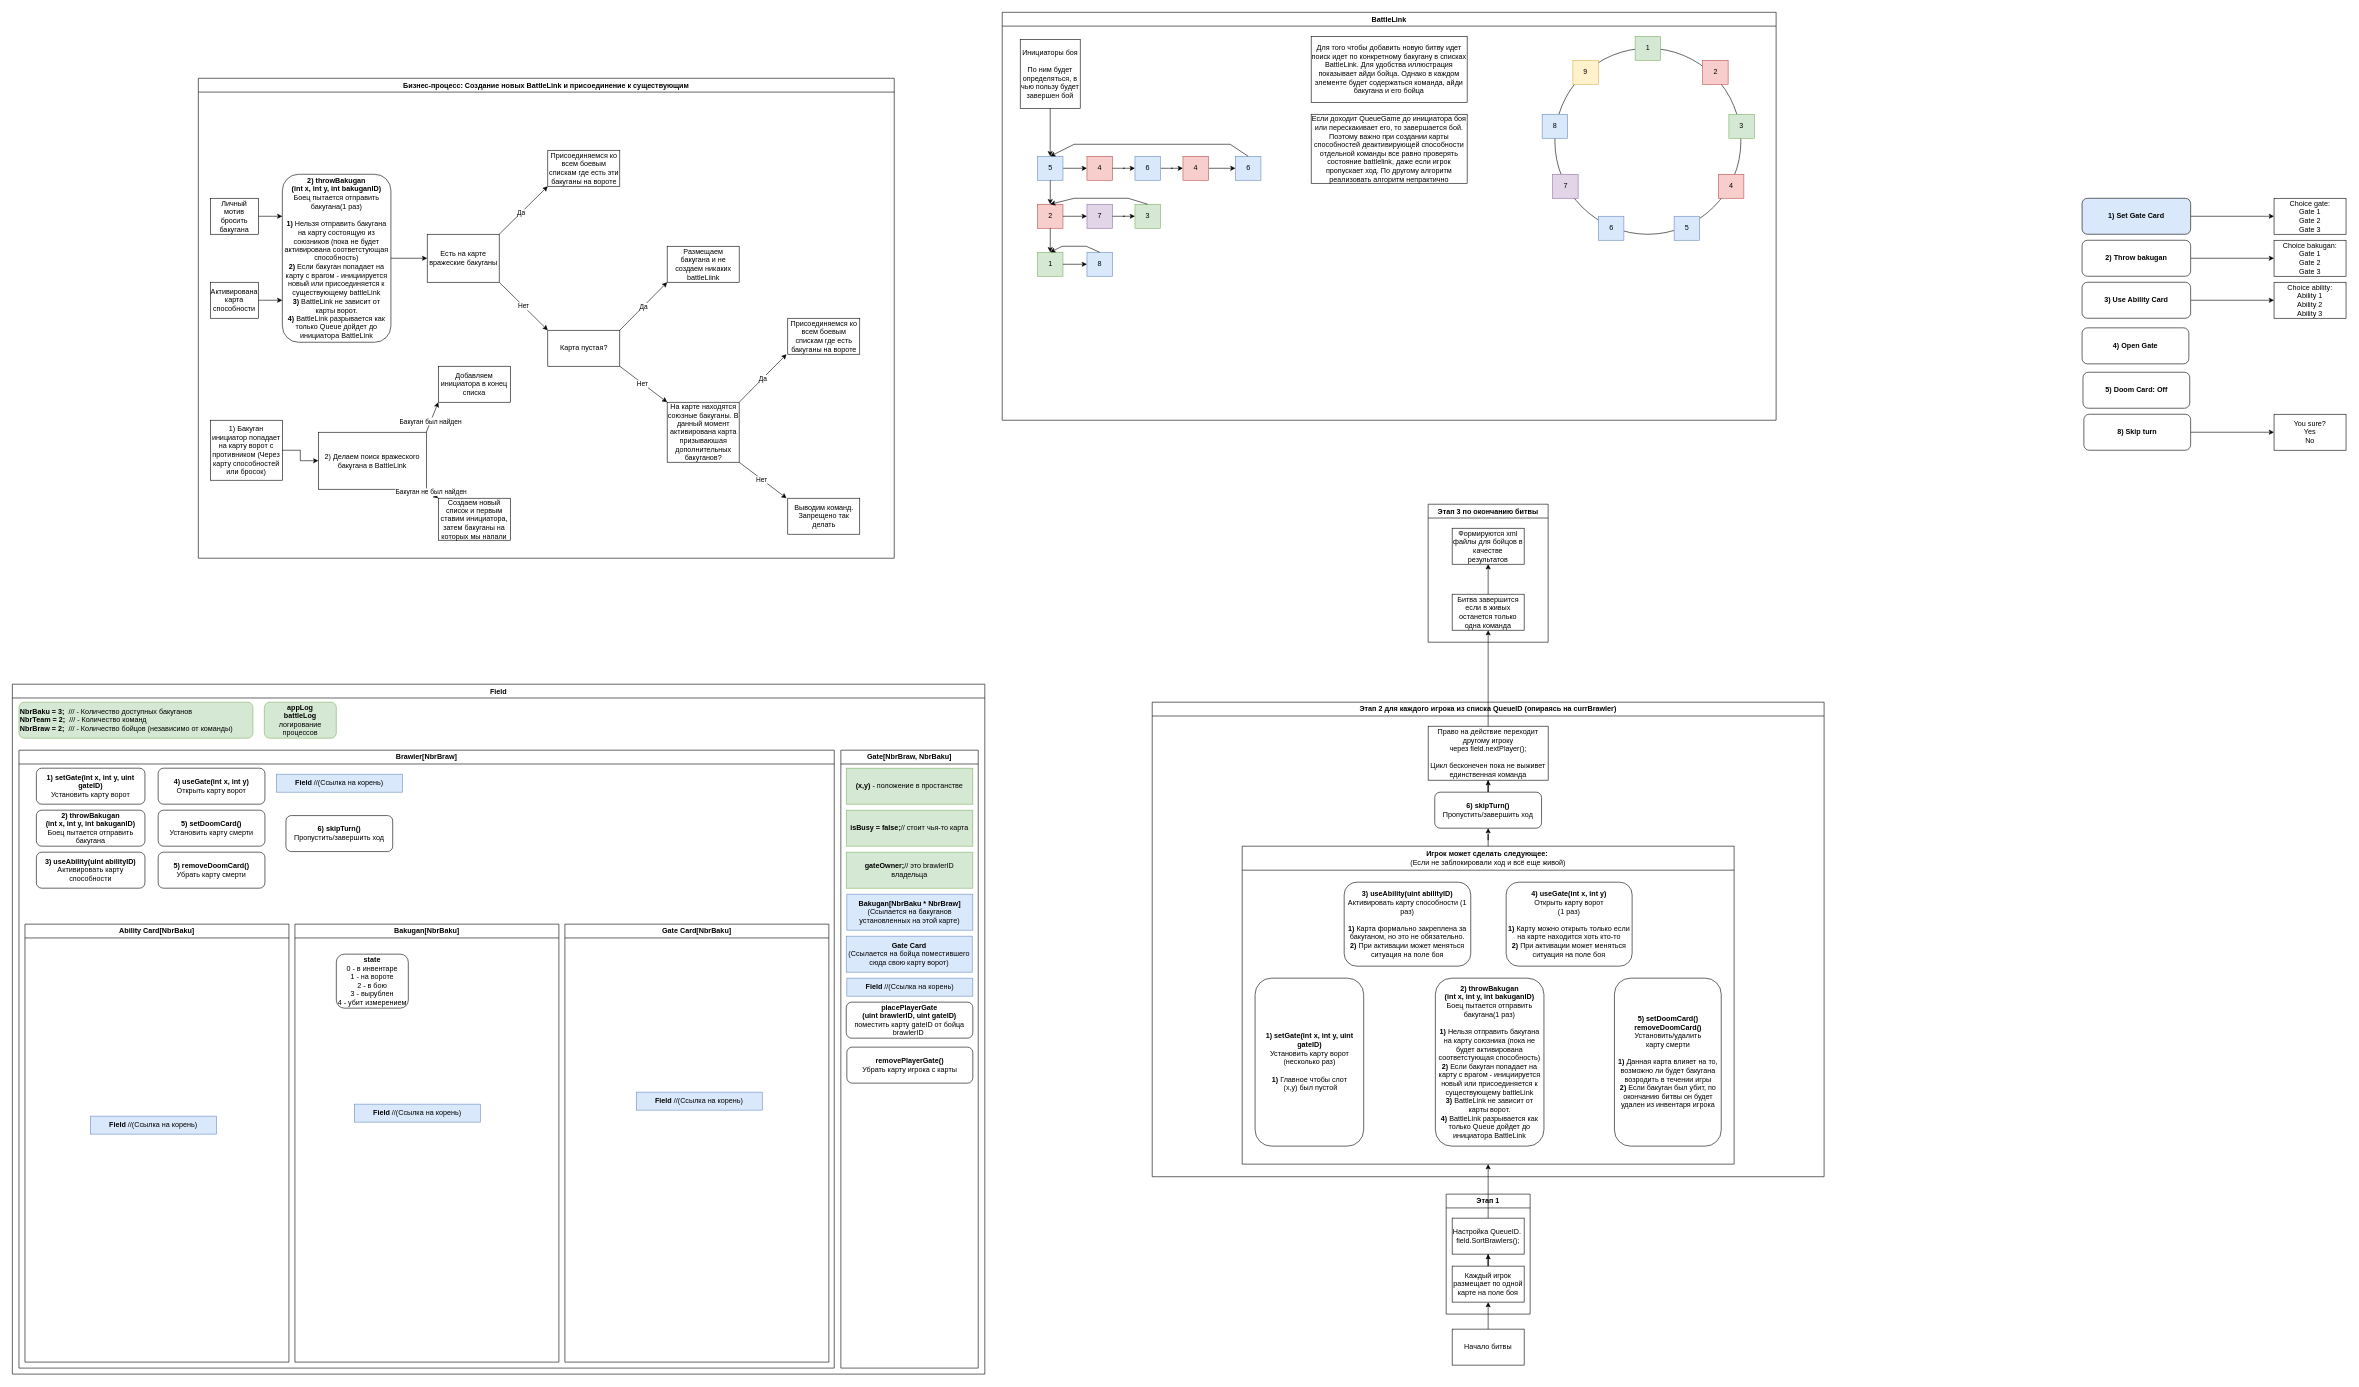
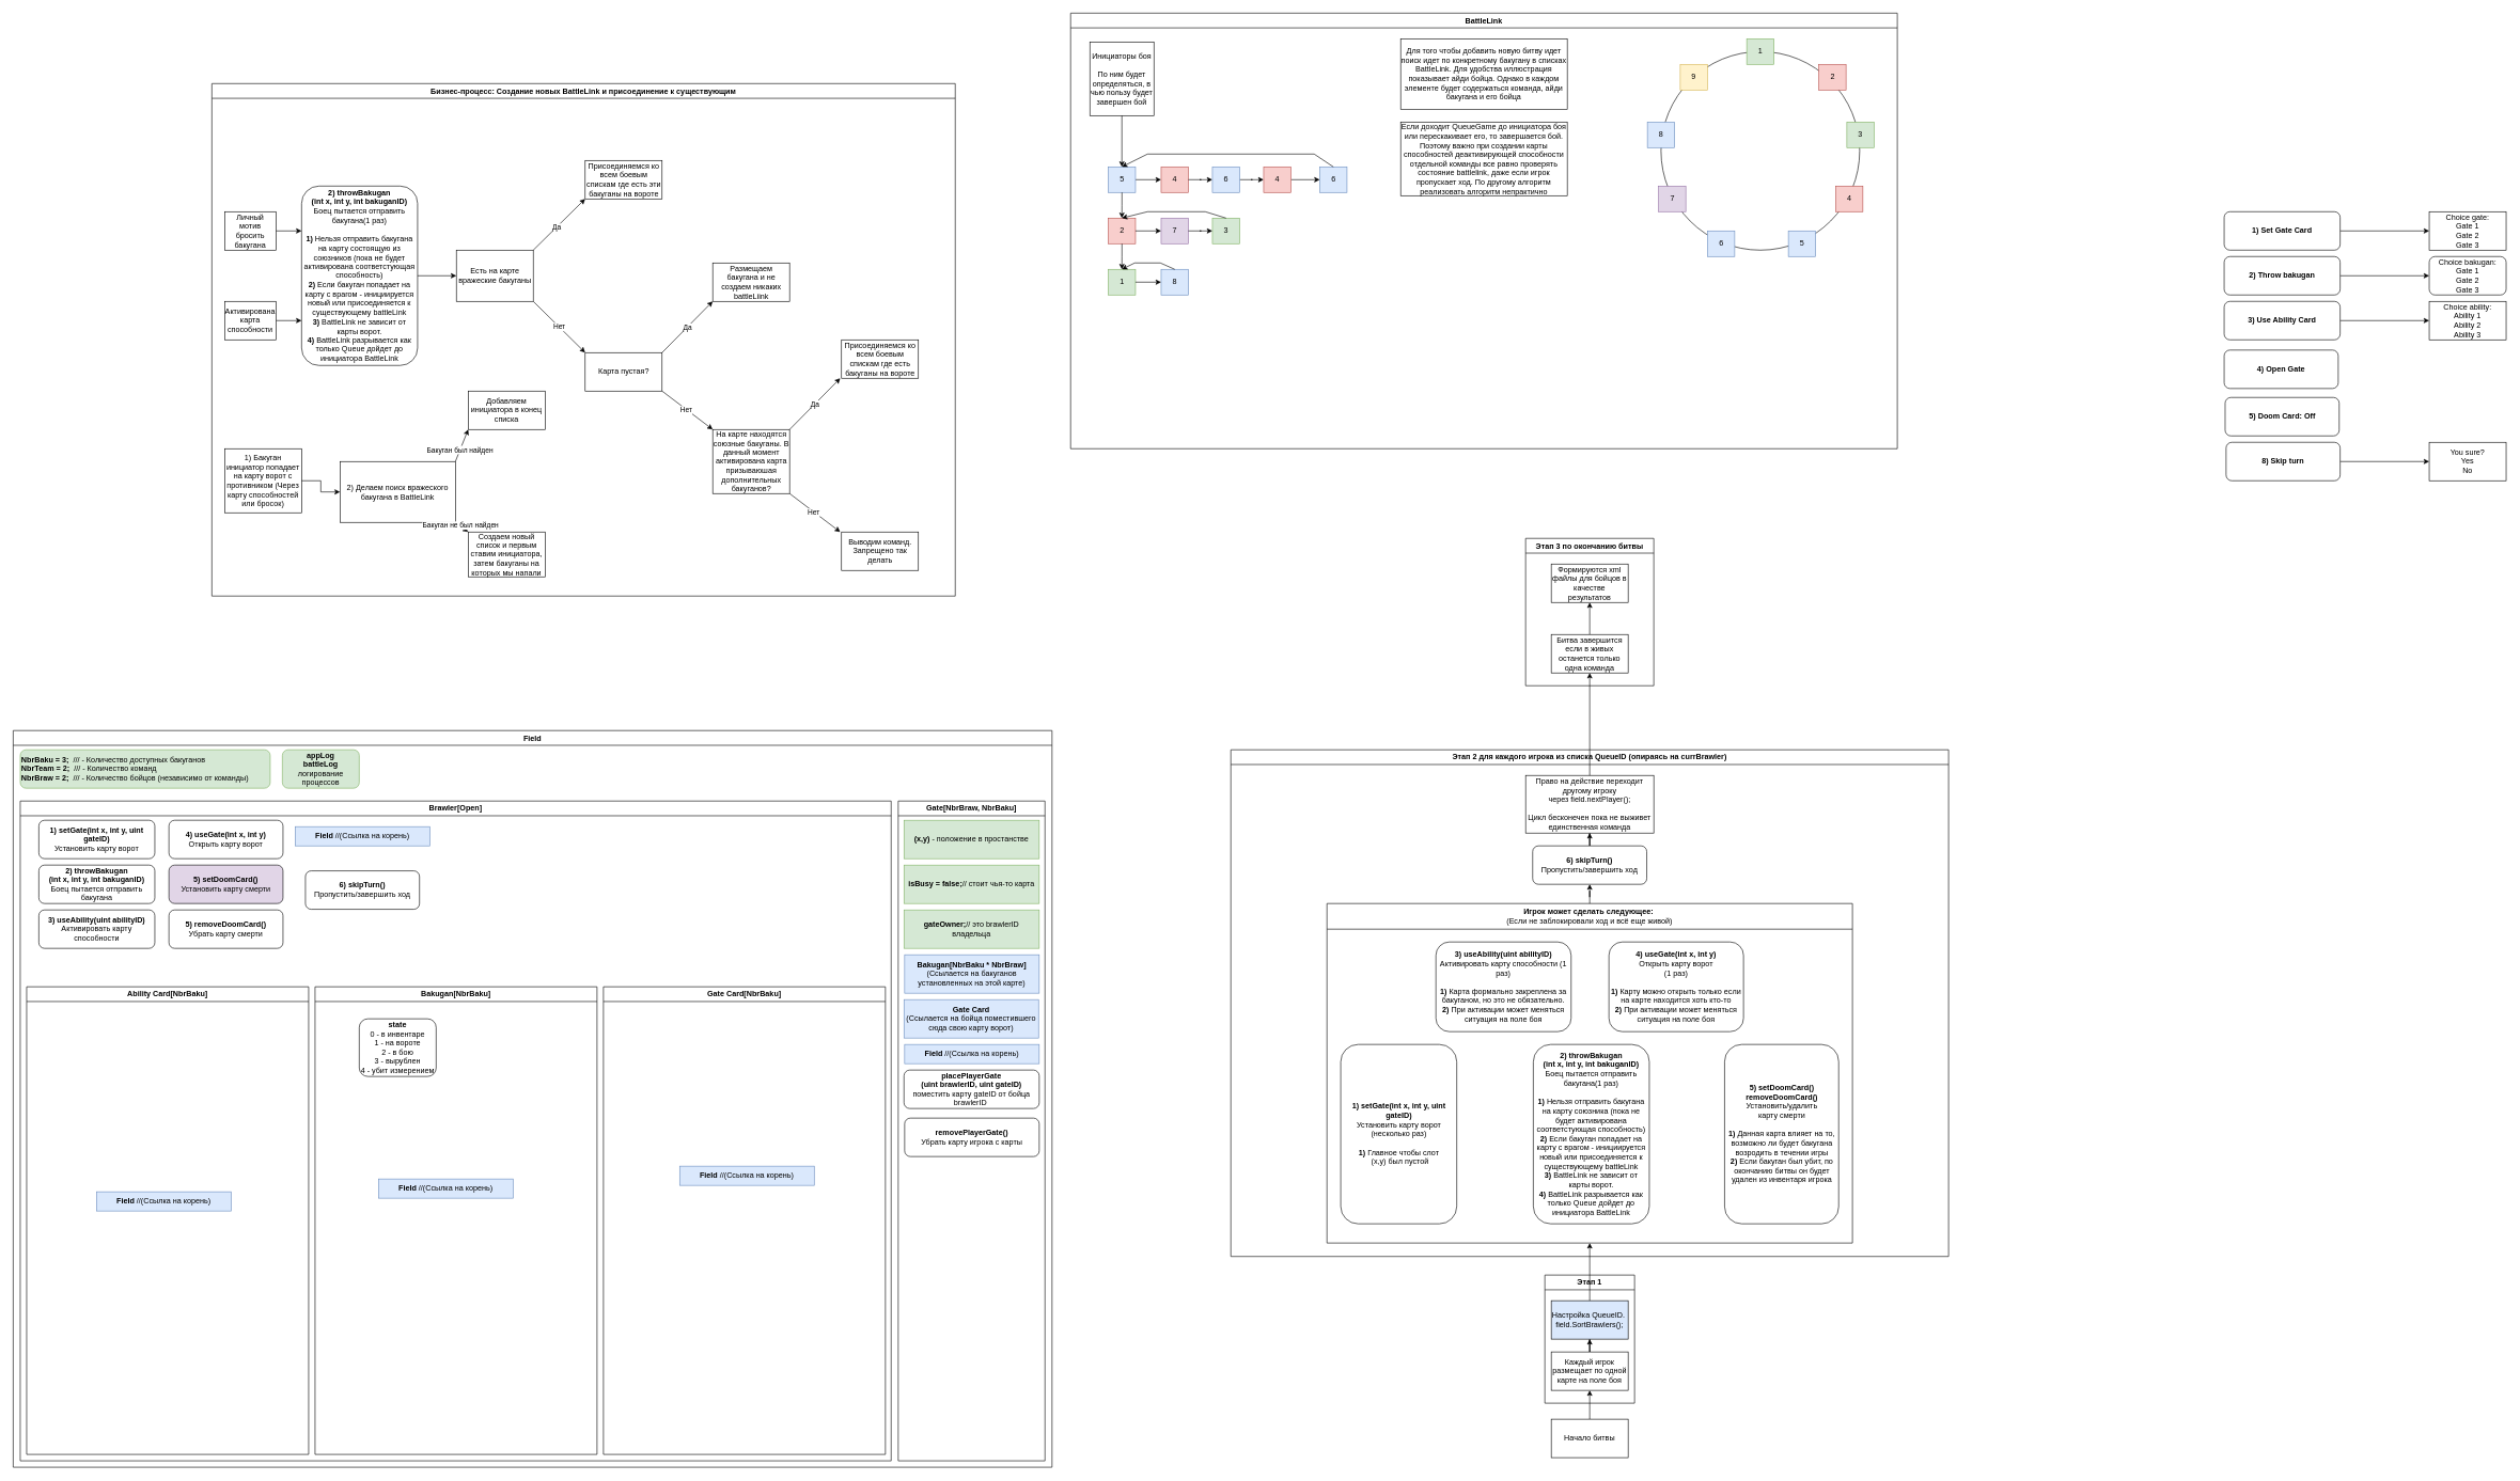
- <mxCell id="130" value="&lt;b&gt;1) Set Gate Card&lt;/b&gt;" style="rounded=1;whiteSpace=wrap;html=1;fillColor=#dae8fc;" parent="1" vertex="1"><mxGeometry x="3470" y="330" width="181" height="60" as="geometry" /></mxCell>
+ <mxCell id="130" value="&lt;b&gt;1) Set Gate Card&lt;/b&gt;" style="rounded=1;whiteSpace=wrap;html=1;" parent="1" vertex="1"><mxGeometry x="3470" y="330" width="181" height="60" as="geometry" /></mxCell>
- <mxCell id="135" value="Choice bakugan:&lt;br&gt;Gate 1&lt;br&gt;Gate 2&lt;br&gt;Gate 3" style="rounded=0;whiteSpace=wrap;html=1;" parent="1" vertex="1"><mxGeometry x="3790" y="400" width="120" height="60" as="geometry" /></mxCell>
+ <mxCell id="135" value="Choice bakugan:&lt;br&gt;Gate 1&lt;br&gt;Gate 2&lt;br&gt;Gate 3" style="whiteSpace=wrap;html=1;rounded=1;" parent="1" vertex="1"><mxGeometry x="3790" y="400" width="120" height="60" as="geometry" /></mxCell>
- <mxCell id="3" value="Brawler[NbrBraw]" style="swimlane;whiteSpace=wrap;html=1;" parent="2" vertex="1"><mxGeometry x="11" y="110" width="1359" height="1030" as="geometry" /></mxCell>
+ <mxCell id="3" value="Brawler[Open]" style="swimlane;whiteSpace=wrap;html=1;" parent="2" vertex="1"><mxGeometry x="11" y="110" width="1359" height="1030" as="geometry" /></mxCell>
- <mxCell id="16" value="&lt;b&gt;5)&amp;nbsp;setDoomCard()&lt;/b&gt;&lt;br&gt;Установить карту смерти" style="rounded=1;whiteSpace=wrap;html=1;" parent="3" vertex="1"><mxGeometry x="232" y="100" width="178" height="60" as="geometry" /></mxCell>
+ <mxCell id="16" value="&lt;b&gt;5)&amp;nbsp;setDoomCard()&lt;/b&gt;&lt;br&gt;Установить карту смерти" style="rounded=1;whiteSpace=wrap;html=1;fillColor=#e1d5e7;" parent="3" vertex="1"><mxGeometry x="232" y="100" width="178" height="60" as="geometry" /></mxCell>
- <mxCell id="35" value="Настройка QueueID.&amp;nbsp;&lt;br&gt;field.SortBrawlers();" style="rounded=0;whiteSpace=wrap;html=1;" parent="32" vertex="1"><mxGeometry x="10" y="40" width="120" height="60" as="geometry" /></mxCell>
+ <mxCell id="35" value="Настройка QueueID.&amp;nbsp;&lt;br&gt;field.SortBrawlers();" style="rounded=0;whiteSpace=wrap;html=1;fillColor=#dae8fc;" parent="32" vertex="1"><mxGeometry x="10" y="40" width="120" height="60" as="geometry" /></mxCell>
